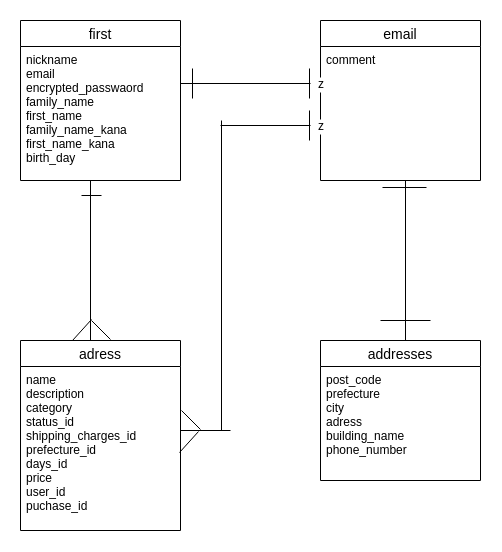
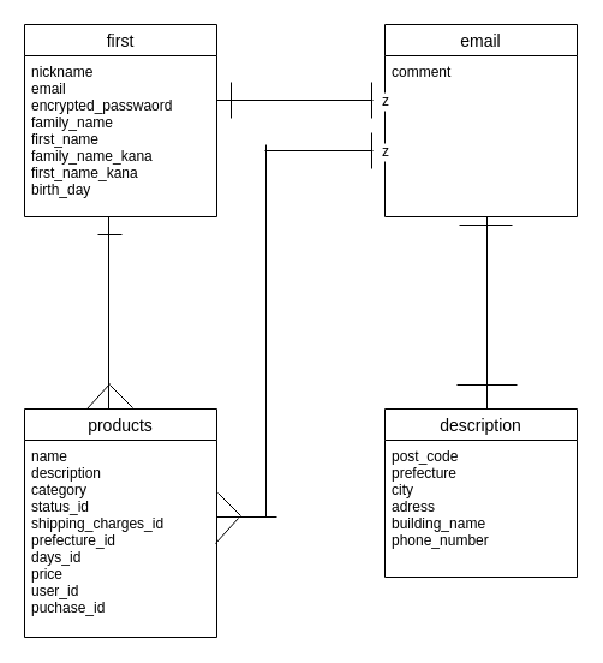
- <mxCell id="6" value="adress" style="swimlane;fontStyle=0;childLayout=stackLayout;horizontal=1;startSize=26;horizontalStack=0;resizeParent=1;resizeParentMax=0;resizeLast=0;collapsible=1;marginBottom=0;align=center;fontSize=14;" parent="1" vertex="1"><mxGeometry x="20" y="340" width="160" height="190" as="geometry" /></mxCell>
+ <mxCell id="6" value="products" style="swimlane;fontStyle=0;childLayout=stackLayout;horizontal=1;startSize=26;horizontalStack=0;resizeParent=1;resizeParentMax=0;resizeLast=0;collapsible=1;marginBottom=0;align=center;fontSize=14;" parent="1" vertex="1"><mxGeometry x="20" y="340" width="160" height="190" as="geometry" /></mxCell>
- <mxCell id="21" value="addresses" style="swimlane;fontStyle=0;childLayout=stackLayout;horizontal=1;startSize=26;horizontalStack=0;resizeParent=1;resizeParentMax=0;resizeLast=0;collapsible=1;marginBottom=0;align=center;fontSize=14;" vertex="1" parent="1"><mxGeometry x="320" y="340" width="160" height="140" as="geometry" /></mxCell>
+ <mxCell id="21" value="description" style="swimlane;fontStyle=0;childLayout=stackLayout;horizontal=1;startSize=26;horizontalStack=0;resizeParent=1;resizeParentMax=0;resizeLast=0;collapsible=1;marginBottom=0;align=center;fontSize=14;" vertex="1" parent="1"><mxGeometry x="320" y="340" width="160" height="140" as="geometry" /></mxCell>
